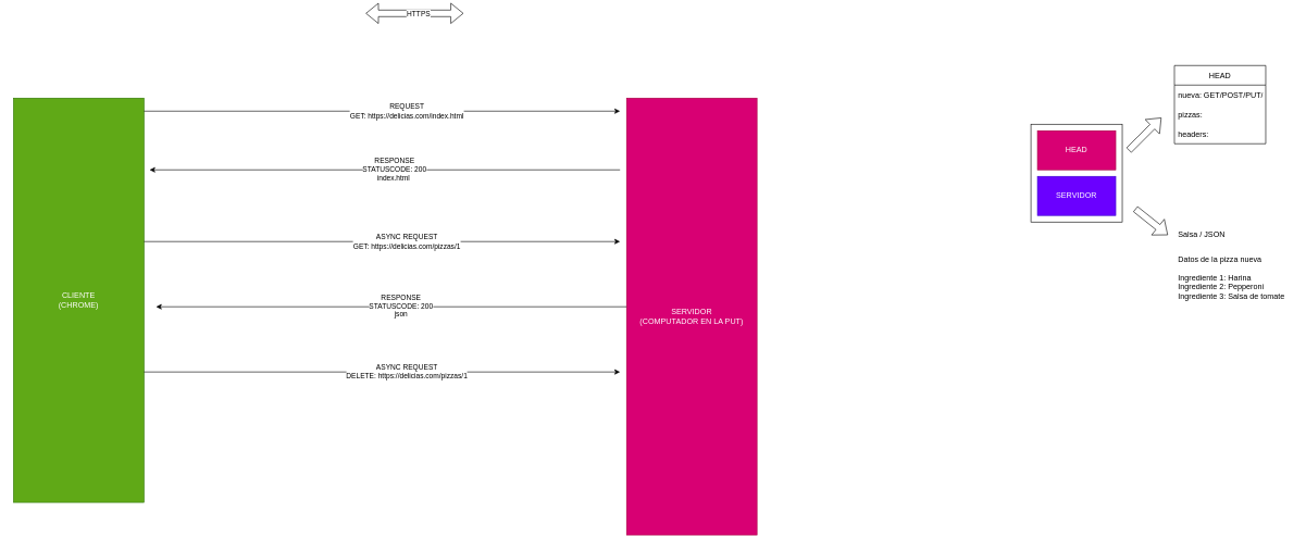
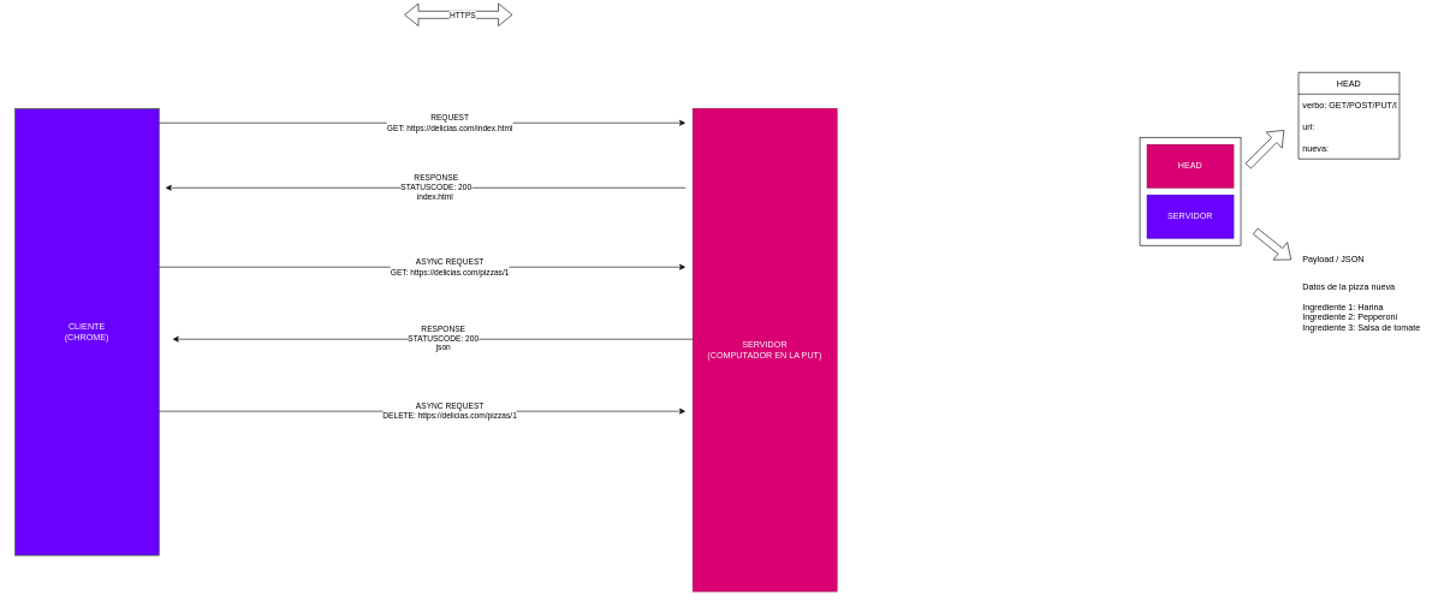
- <mxCell id="21" value="nueva: GET/POST/PUT/DELETE" style="text;strokeColor=none;fillColor=none;align=left;verticalAlign=middle;spacingLeft=4;spacingRight=4;overflow=hidden;points=[[0,0.5],[1,0.5]];portConstraint=eastwest;rotatable=0;" vertex="1" parent="20"><mxGeometry y="30" width="140" height="30" as="geometry" /></mxCell>
+ <mxCell id="21" value="verbo: GET/POST/PUT/DELETE" style="text;strokeColor=none;fillColor=none;align=left;verticalAlign=middle;spacingLeft=4;spacingRight=4;overflow=hidden;points=[[0,0.5],[1,0.5]];portConstraint=eastwest;rotatable=0;" vertex="1" parent="20"><mxGeometry y="30" width="140" height="30" as="geometry" /></mxCell>
- <mxCell id="22" value="pizzas: " style="text;strokeColor=none;fillColor=none;align=left;verticalAlign=middle;spacingLeft=4;spacingRight=4;overflow=hidden;points=[[0,0.5],[1,0.5]];portConstraint=eastwest;rotatable=0;" vertex="1" parent="20"><mxGeometry y="60" width="140" height="30" as="geometry" /></mxCell>
+ <mxCell id="22" value="url: " style="text;strokeColor=none;fillColor=none;align=left;verticalAlign=middle;spacingLeft=4;spacingRight=4;overflow=hidden;points=[[0,0.5],[1,0.5]];portConstraint=eastwest;rotatable=0;" vertex="1" parent="20"><mxGeometry y="60" width="140" height="30" as="geometry" /></mxCell>
- <mxCell id="23" value="headers: " style="text;strokeColor=none;fillColor=none;align=left;verticalAlign=middle;spacingLeft=4;spacingRight=4;overflow=hidden;points=[[0,0.5],[1,0.5]];portConstraint=eastwest;rotatable=0;" vertex="1" parent="20"><mxGeometry y="90" width="140" height="30" as="geometry" /></mxCell>
+ <mxCell id="23" value="nueva: " style="text;strokeColor=none;fillColor=none;align=left;verticalAlign=middle;spacingLeft=4;spacingRight=4;overflow=hidden;points=[[0,0.5],[1,0.5]];portConstraint=eastwest;rotatable=0;" vertex="1" parent="20"><mxGeometry y="90" width="140" height="30" as="geometry" /></mxCell>
- <mxCell id="25" value="Salsa / JSON&#10;" style="text;strokeColor=none;fillColor=none;align=left;verticalAlign=middle;spacingLeft=4;spacingRight=4;overflow=hidden;points=[[0,0.5],[1,0.5]];portConstraint=eastwest;rotatable=0;" vertex="1" parent="1"><mxGeometry x="1800" y="350" width="110" height="30" as="geometry" /></mxCell>
+ <mxCell id="25" value="Payload / JSON&#10;" style="text;strokeColor=none;fillColor=none;align=left;verticalAlign=middle;spacingLeft=4;spacingRight=4;overflow=hidden;points=[[0,0.5],[1,0.5]];portConstraint=eastwest;rotatable=0;" vertex="1" parent="1"><mxGeometry x="1800" y="350" width="110" height="30" as="geometry" /></mxCell>
- <mxCell id="2" value="CLIENTE&lt;br&gt;(CHROME)&lt;br&gt;" style="rounded=0;whiteSpace=wrap;html=1;fillColor=#60a917;fontColor=#ffffff;strokeColor=#2D7600;" vertex="1" parent="1"><mxGeometry x="20" y="150" width="200" height="620" as="geometry" /></mxCell>
+ <mxCell id="2" value="CLIENTE&lt;br&gt;(CHROME)&lt;br&gt;" style="rounded=0;whiteSpace=wrap;html=1;fillColor=#6a00ff;fontColor=#ffffff;strokeColor=#2D7600;" vertex="1" parent="1"><mxGeometry x="20" y="150" width="200" height="620" as="geometry" /></mxCell>
